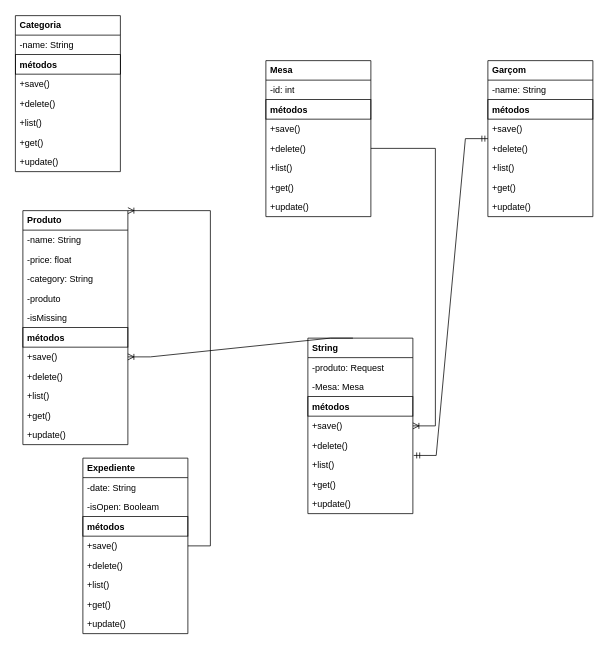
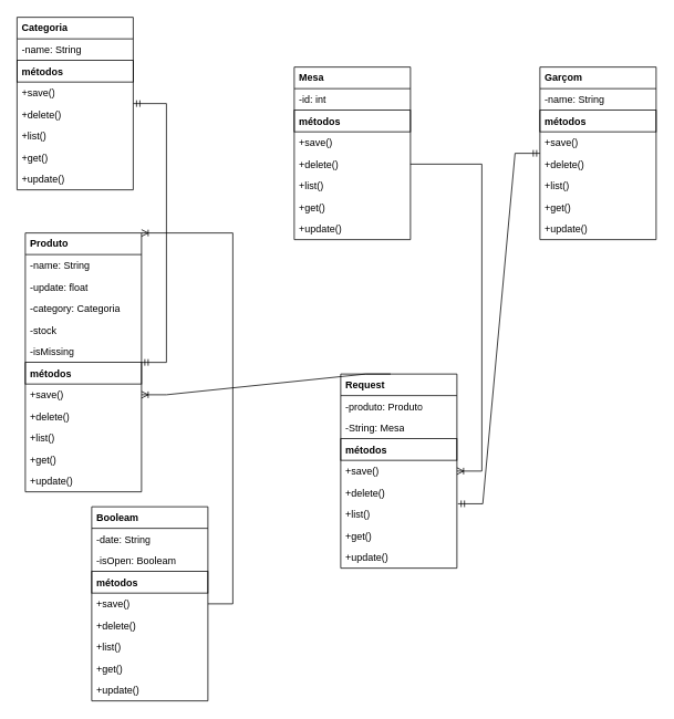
+ <mxCell id="49" value="" style="edgeStyle=entityRelationEdgeStyle;fontSize=12;html=1;endArrow=ERmandOne;startArrow=ERmandOne;rounded=0;" edge="1" parent="1" source="14" target="2"><mxGeometry width="100" height="100" relative="1" as="geometry"><mxPoint x="-10" y="260" as="sourcePoint" /><mxPoint x="580" y="270" as="targetPoint" /></mxGeometry></mxCell>
- <mxCell id="4" value="-price: float" style="text;strokeColor=none;fillColor=none;align=left;verticalAlign=top;spacingLeft=4;spacingRight=4;overflow=hidden;rotatable=0;points=[[0,0.5],[1,0.5]];portConstraint=eastwest;whiteSpace=wrap;html=1;fontFamily=Helvetica;fontSize=12;fontColor=default;" parent="2" vertex="1"><mxGeometry y="52" width="140" height="26" as="geometry" /></mxCell>
+ <mxCell id="4" value="-update: float" style="text;strokeColor=none;fillColor=none;align=left;verticalAlign=top;spacingLeft=4;spacingRight=4;overflow=hidden;rotatable=0;points=[[0,0.5],[1,0.5]];portConstraint=eastwest;whiteSpace=wrap;html=1;fontFamily=Helvetica;fontSize=12;fontColor=default;" parent="2" vertex="1"><mxGeometry y="52" width="140" height="26" as="geometry" /></mxCell>
- <mxCell id="5" value="-category: String" style="text;strokeColor=none;fillColor=none;align=left;verticalAlign=top;spacingLeft=4;spacingRight=4;overflow=hidden;rotatable=0;points=[[0,0.5],[1,0.5]];portConstraint=eastwest;whiteSpace=wrap;html=1;fontFamily=Helvetica;fontSize=12;fontColor=default;" parent="2" vertex="1"><mxGeometry y="78" width="140" height="26" as="geometry" /></mxCell>
+ <mxCell id="5" value="-category: Categoria" style="text;strokeColor=none;fillColor=none;align=left;verticalAlign=top;spacingLeft=4;spacingRight=4;overflow=hidden;rotatable=0;points=[[0,0.5],[1,0.5]];portConstraint=eastwest;whiteSpace=wrap;html=1;fontFamily=Helvetica;fontSize=12;fontColor=default;" parent="2" vertex="1"><mxGeometry y="78" width="140" height="26" as="geometry" /></mxCell>
- <mxCell id="6" value="&lt;div&gt;-produto&lt;/div&gt;" style="text;strokeColor=none;fillColor=none;align=left;verticalAlign=top;spacingLeft=4;spacingRight=4;overflow=hidden;rotatable=0;points=[[0,0.5],[1,0.5]];portConstraint=eastwest;whiteSpace=wrap;html=1;fontFamily=Helvetica;fontSize=12;fontColor=default;" parent="2" vertex="1"><mxGeometry y="104" width="140" height="26" as="geometry" /></mxCell>
+ <mxCell id="6" value="&lt;div&gt;-stock&lt;/div&gt;" style="text;strokeColor=none;fillColor=none;align=left;verticalAlign=top;spacingLeft=4;spacingRight=4;overflow=hidden;rotatable=0;points=[[0,0.5],[1,0.5]];portConstraint=eastwest;whiteSpace=wrap;html=1;fontFamily=Helvetica;fontSize=12;fontColor=default;" parent="2" vertex="1"><mxGeometry y="104" width="140" height="26" as="geometry" /></mxCell>
- <mxCell id="50" value="&lt;b&gt;String&lt;/b&gt;" style="swimlane;fontStyle=0;childLayout=stackLayout;horizontal=1;startSize=26;fillColor=none;horizontalStack=0;resizeParent=1;resizeParentMax=0;resizeLast=0;collapsible=1;marginBottom=0;html=1;align=left;verticalAlign=middle;spacingLeft=4;spacingRight=4;fontFamily=Helvetica;fontSize=12;fontColor=default;" vertex="1" parent="1"><mxGeometry x="410" y="450" width="140" height="234" as="geometry" /></mxCell>
+ <mxCell id="50" value="&lt;b&gt;Request&lt;/b&gt;" style="swimlane;fontStyle=0;childLayout=stackLayout;horizontal=1;startSize=26;fillColor=none;horizontalStack=0;resizeParent=1;resizeParentMax=0;resizeLast=0;collapsible=1;marginBottom=0;html=1;align=left;verticalAlign=middle;spacingLeft=4;spacingRight=4;fontFamily=Helvetica;fontSize=12;fontColor=default;" vertex="1" parent="1"><mxGeometry x="410" y="450" width="140" height="234" as="geometry" /></mxCell>
- <mxCell id="51" value="-produto: Request" style="text;strokeColor=none;fillColor=none;align=left;verticalAlign=top;spacingLeft=4;spacingRight=4;overflow=hidden;rotatable=0;points=[[0,0.5],[1,0.5]];portConstraint=eastwest;whiteSpace=wrap;html=1;fontFamily=Helvetica;fontSize=12;fontColor=default;" vertex="1" parent="50"><mxGeometry y="26" width="140" height="26" as="geometry" /></mxCell>
+ <mxCell id="51" value="-produto: Produto" style="text;strokeColor=none;fillColor=none;align=left;verticalAlign=top;spacingLeft=4;spacingRight=4;overflow=hidden;rotatable=0;points=[[0,0.5],[1,0.5]];portConstraint=eastwest;whiteSpace=wrap;html=1;fontFamily=Helvetica;fontSize=12;fontColor=default;" vertex="1" parent="50"><mxGeometry y="26" width="140" height="26" as="geometry" /></mxCell>
- <mxCell id="52" value="-Mesa: Mesa" style="text;strokeColor=none;fillColor=none;align=left;verticalAlign=top;spacingLeft=4;spacingRight=4;overflow=hidden;rotatable=0;points=[[0,0.5],[1,0.5]];portConstraint=eastwest;whiteSpace=wrap;html=1;fontFamily=Helvetica;fontSize=12;fontColor=default;" vertex="1" parent="50"><mxGeometry y="52" width="140" height="26" as="geometry" /></mxCell>
+ <mxCell id="52" value="-String: Mesa" style="text;strokeColor=none;fillColor=none;align=left;verticalAlign=top;spacingLeft=4;spacingRight=4;overflow=hidden;rotatable=0;points=[[0,0.5],[1,0.5]];portConstraint=eastwest;whiteSpace=wrap;html=1;fontFamily=Helvetica;fontSize=12;fontColor=default;" vertex="1" parent="50"><mxGeometry y="52" width="140" height="26" as="geometry" /></mxCell>
- <mxCell id="39" value="&lt;b&gt;Expediente&lt;/b&gt;" style="swimlane;fontStyle=0;childLayout=stackLayout;horizontal=1;startSize=26;fillColor=none;horizontalStack=0;resizeParent=1;resizeParentMax=0;resizeLast=0;collapsible=1;marginBottom=0;html=1;align=left;verticalAlign=middle;spacingLeft=4;spacingRight=4;fontFamily=Helvetica;fontSize=12;fontColor=default;" vertex="1" parent="1"><mxGeometry x="110" y="610" width="140" height="234" as="geometry" /></mxCell>
+ <mxCell id="39" value="&lt;b&gt;Booleam&lt;/b&gt;" style="swimlane;fontStyle=0;childLayout=stackLayout;horizontal=1;startSize=26;fillColor=none;horizontalStack=0;resizeParent=1;resizeParentMax=0;resizeLast=0;collapsible=1;marginBottom=0;html=1;align=left;verticalAlign=middle;spacingLeft=4;spacingRight=4;fontFamily=Helvetica;fontSize=12;fontColor=default;" vertex="1" parent="1"><mxGeometry x="110" y="610" width="140" height="234" as="geometry" /></mxCell>
